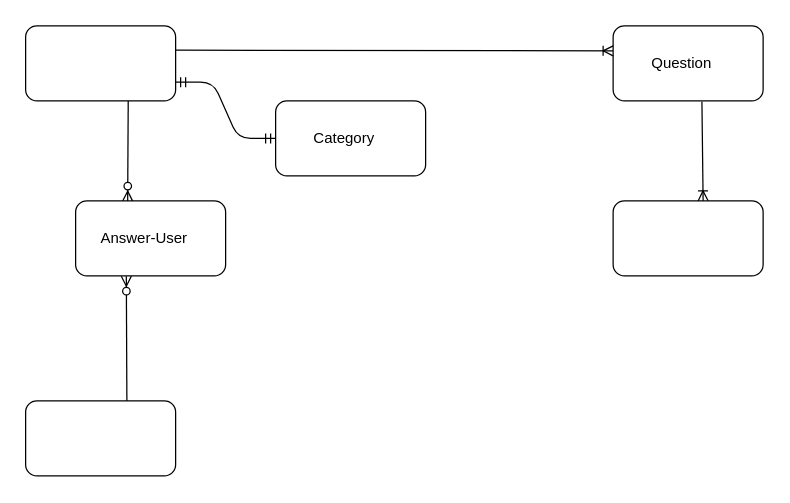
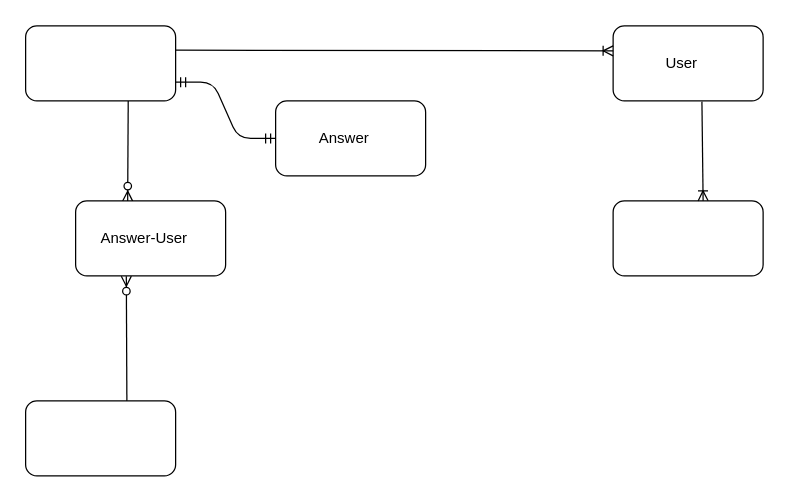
- <mxCell id="8" value="Question" style="text;html=1;strokeColor=none;fillColor=none;align=center;verticalAlign=middle;whiteSpace=wrap;rounded=0;" vertex="1" parent="1"><mxGeometry x="490" y="30" width="110" height="40" as="geometry" /></mxCell>
+ <mxCell id="8" value="User" style="text;html=1;strokeColor=none;fillColor=none;align=center;verticalAlign=middle;whiteSpace=wrap;rounded=0;" vertex="1" parent="1"><mxGeometry x="490" y="30" width="110" height="40" as="geometry" /></mxCell>
- <mxCell id="6" value="Category" style="text;html=1;strokeColor=none;fillColor=none;align=center;verticalAlign=middle;whiteSpace=wrap;rounded=0;" vertex="1" parent="1"><mxGeometry x="220" y="90" width="110" height="40" as="geometry" /></mxCell>
+ <mxCell id="6" value="Answer" style="text;html=1;strokeColor=none;fillColor=none;align=center;verticalAlign=middle;whiteSpace=wrap;rounded=0;" vertex="1" parent="1"><mxGeometry x="220" y="90" width="110" height="40" as="geometry" /></mxCell>
